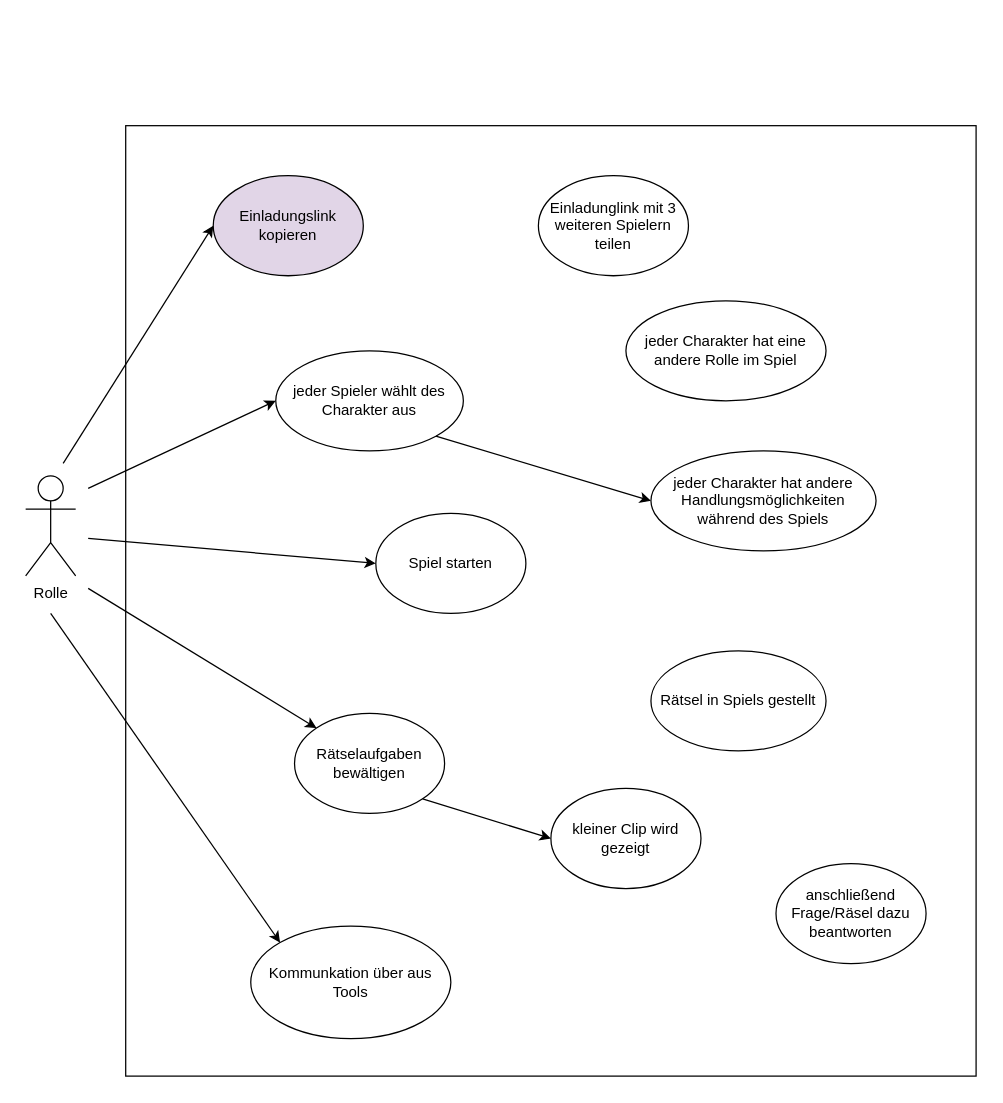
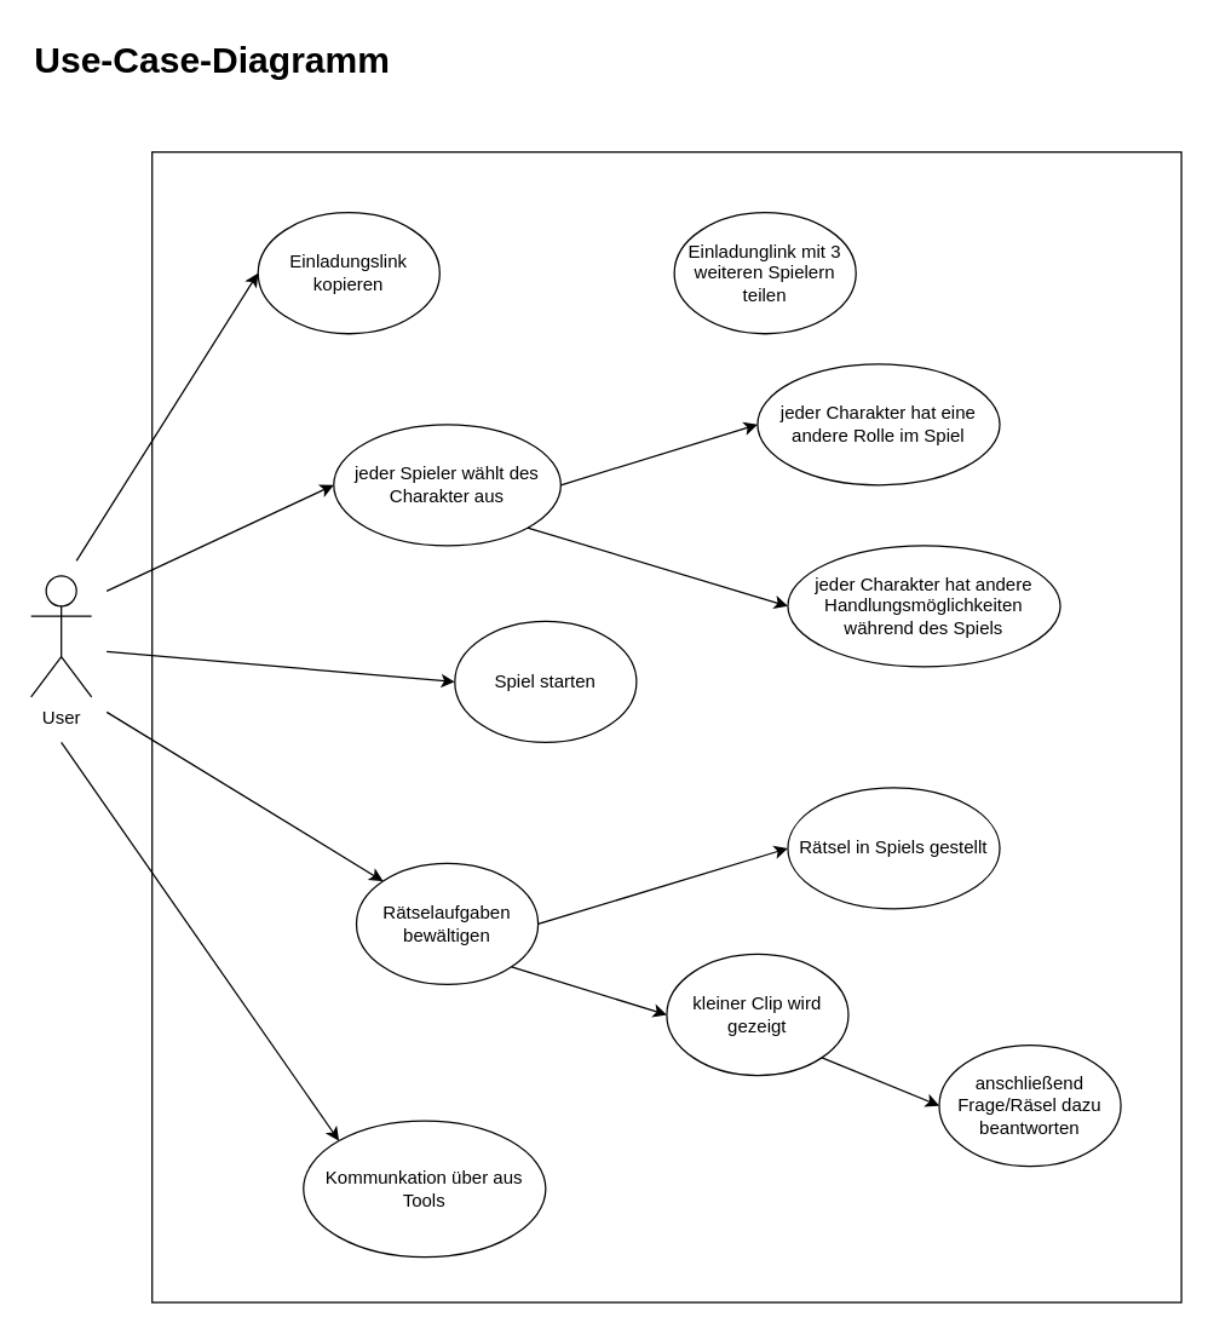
+ <mxCell id="2" value="&lt;h1&gt;Use-Case-Diagramm&lt;/h1&gt;" style="text;html=1;strokeColor=none;fillColor=none;align=center;verticalAlign=middle;whiteSpace=wrap;rounded=0;" parent="1" vertex="1"><mxGeometry x="20" y="20" width="240" height="40" as="geometry" /></mxCell>
- <mxCell id="5" value="Einladungslink kopieren" style="ellipse;whiteSpace=wrap;html=1;fillColor=#e1d5e7;" parent="1" vertex="1"><mxGeometry x="170" y="140" width="120" height="80" as="geometry" /></mxCell>
+ <mxCell id="5" value="Einladungslink kopieren" style="ellipse;whiteSpace=wrap;html=1;" parent="1" vertex="1"><mxGeometry x="170" y="140" width="120" height="80" as="geometry" /></mxCell>
- <mxCell id="6" value="Einladunglink mit 3 weiteren Spielern teilen" style="ellipse;whiteSpace=wrap;html=1;" parent="1" vertex="1"><mxGeometry x="430" y="140" width="120" height="80" as="geometry" /></mxCell>
+ <mxCell id="6" value="Einladunglink mit 3 weiteren Spielern teilen" style="ellipse;whiteSpace=wrap;html=1;" parent="1" vertex="1"><mxGeometry x="445" y="140" width="120" height="80" as="geometry" /></mxCell>
+ <mxCell id="11" value="" style="endArrow=classic;html=1;entryX=0;entryY=0.5;entryDx=0;entryDy=0;exitX=1;exitY=0.5;exitDx=0;exitDy=0;" parent="1" source="7" target="8" edge="1"><mxGeometry width="50" height="50" relative="1" as="geometry"><mxPoint x="320" y="370" as="sourcePoint" /><mxPoint x="370" y="320" as="targetPoint" /></mxGeometry></mxCell>
- <mxCell id="3" value="Rolle" style="shape=umlActor;verticalLabelPosition=bottom;verticalAlign=top;html=1;outlineConnect=0;" parent="1" vertex="1"><mxGeometry x="20" y="380" width="40" height="80" as="geometry" /></mxCell>
+ <mxCell id="3" value="User" style="shape=umlActor;verticalLabelPosition=bottom;verticalAlign=top;html=1;outlineConnect=0;" parent="1" vertex="1"><mxGeometry x="20" y="380" width="40" height="80" as="geometry" /></mxCell>
+ <mxCell id="23" value="" style="endArrow=classic;html=1;exitX=1;exitY=0.5;exitDx=0;exitDy=0;entryX=0;entryY=0.5;entryDx=0;entryDy=0;" parent="1" source="18" target="19" edge="1"><mxGeometry width="50" height="50" relative="1" as="geometry"><mxPoint x="430" y="540" as="sourcePoint" /><mxPoint x="480" y="490" as="targetPoint" /></mxGeometry></mxCell>
+ <mxCell id="25" value="" style="endArrow=classic;html=1;entryX=0;entryY=0.5;entryDx=0;entryDy=0;exitX=1;exitY=1;exitDx=0;exitDy=0;" parent="1" source="20" target="21" edge="1"><mxGeometry width="50" height="50" relative="1" as="geometry"><mxPoint x="430" y="530" as="sourcePoint" /><mxPoint x="480" y="480" as="targetPoint" /></mxGeometry></mxCell>
